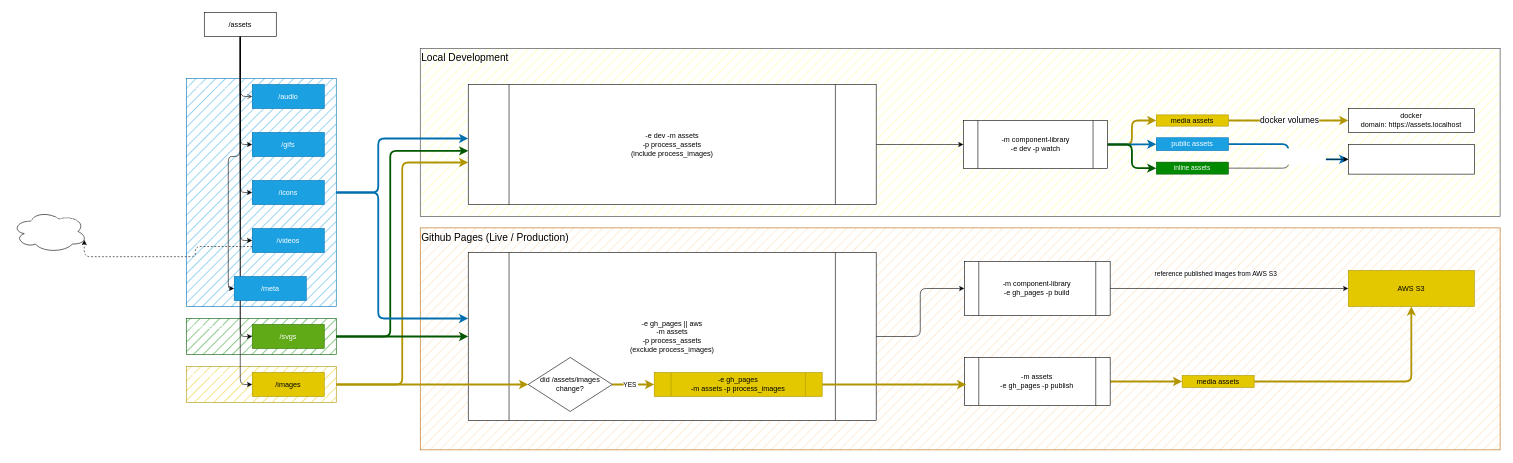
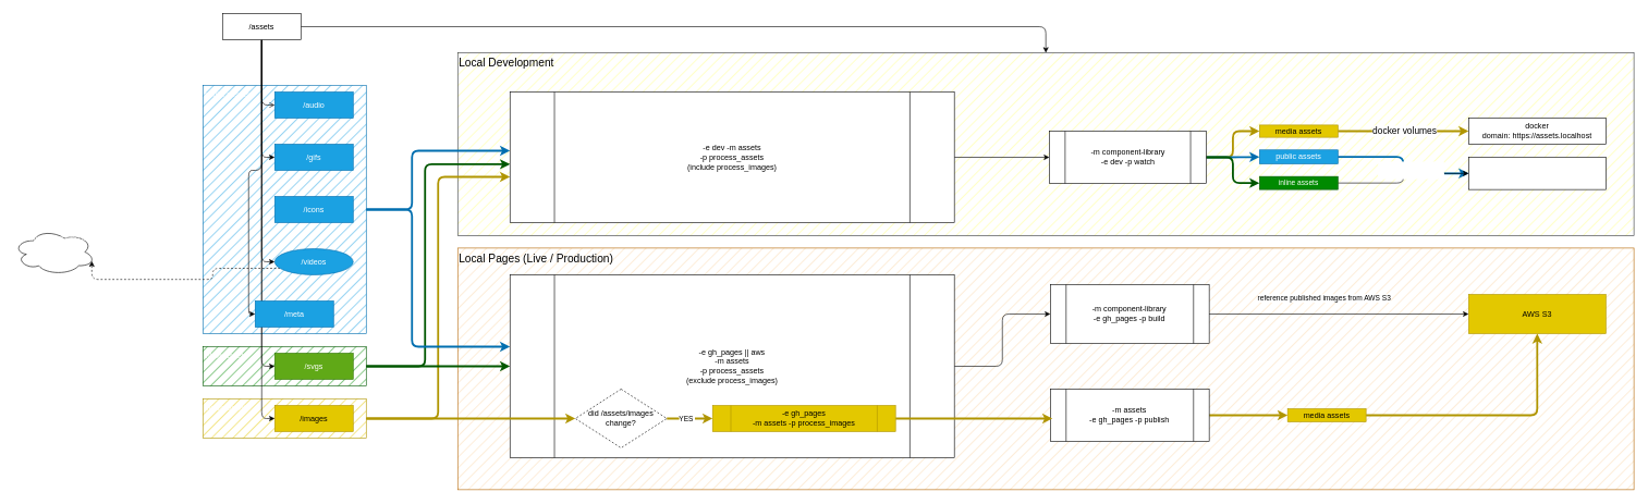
- <mxCell id="15" style="edgeStyle=orthogonalEdgeStyle;html=1;entryX=0;entryY=0.5;entryDx=0;entryDy=0;" edge="1" parent="1" source="20" target="23"><mxGeometry relative="1" as="geometry" /></mxCell>
+ <mxCell id="15" style="edgeStyle=orthogonalEdgeStyle;html=1;" edge="1" parent="1" source="20" target="2"><mxGeometry relative="1" as="geometry" /></mxCell>
- <mxCell id="3" value="Github Pages (Live / Production)" style="whiteSpace=wrap;html=1;fillStyle=hatch;strokeWidth=1;fontSize=17;fillColor=#fad7ac;strokeColor=#b46504;align=left;verticalAlign=top;" vertex="1" parent="1"><mxGeometry x="700" y="379" width="1800" height="370" as="geometry" /></mxCell>
+ <mxCell id="3" value="Local Pages (Live / Production)" style="whiteSpace=wrap;html=1;fillStyle=hatch;strokeWidth=1;fontSize=17;fillColor=#fad7ac;strokeColor=#b46504;align=left;verticalAlign=top;" vertex="1" parent="1"><mxGeometry x="700" y="379" width="1800" height="370" as="geometry" /></mxCell>
- <mxCell id="28" value="/videos" style="whiteSpace=wrap;html=1;fillColor=#1ba1e2;fontColor=#ffffff;strokeColor=#006EAF;" vertex="1" parent="1"><mxGeometry x="420" y="380" width="120" height="40" as="geometry" /></mxCell>
+ <mxCell id="28" value="/videos" style="ellipse;whiteSpace=wrap;html=1;fillColor=#1ba1e2;fontColor=#ffffff;strokeColor=#006EAF;" vertex="1" parent="1"><mxGeometry x="420" y="380" width="120" height="40" as="geometry" /></mxCell>
- <mxCell id="53" value="did /assets/images&lt;br&gt;change?" style="rhombus;whiteSpace=wrap;html=1;" vertex="1" parent="1"><mxGeometry x="880" y="595" width="140" height="90" as="geometry" /></mxCell>
+ <mxCell id="53" value="did /assets/images&lt;br&gt;change?" style="rhombus;whiteSpace=wrap;html=1;dashed=1;" vertex="1" parent="1"><mxGeometry x="880" y="595" width="140" height="90" as="geometry" /></mxCell>
